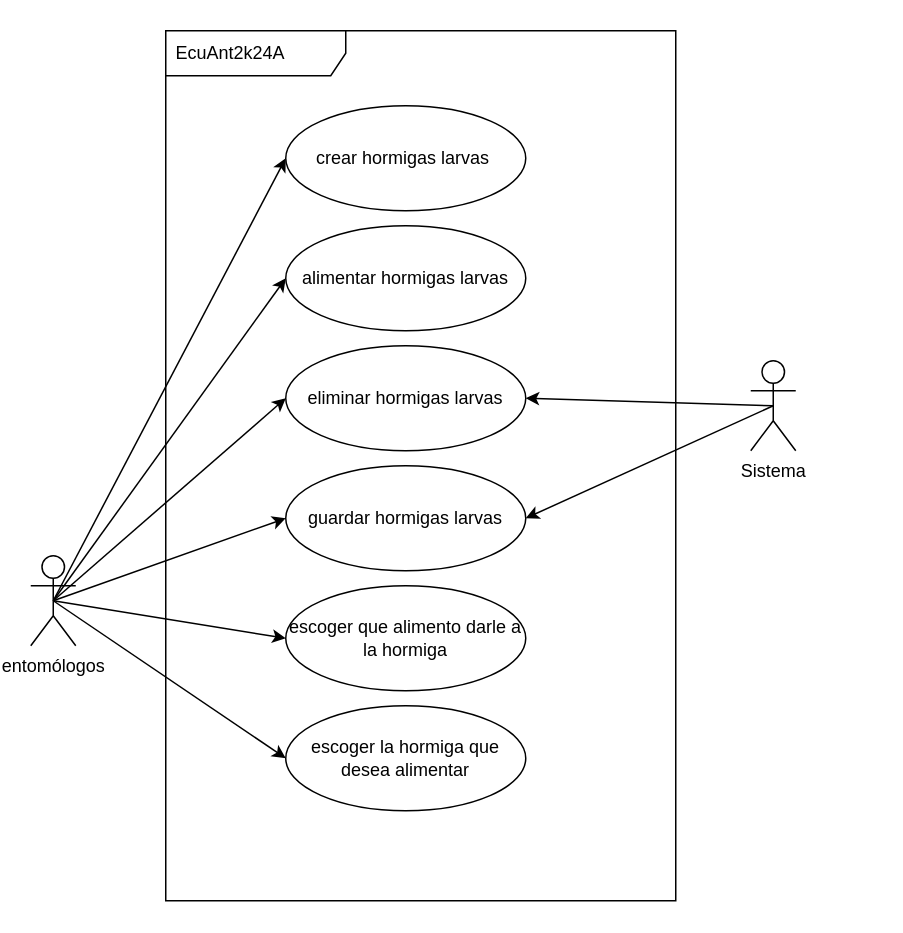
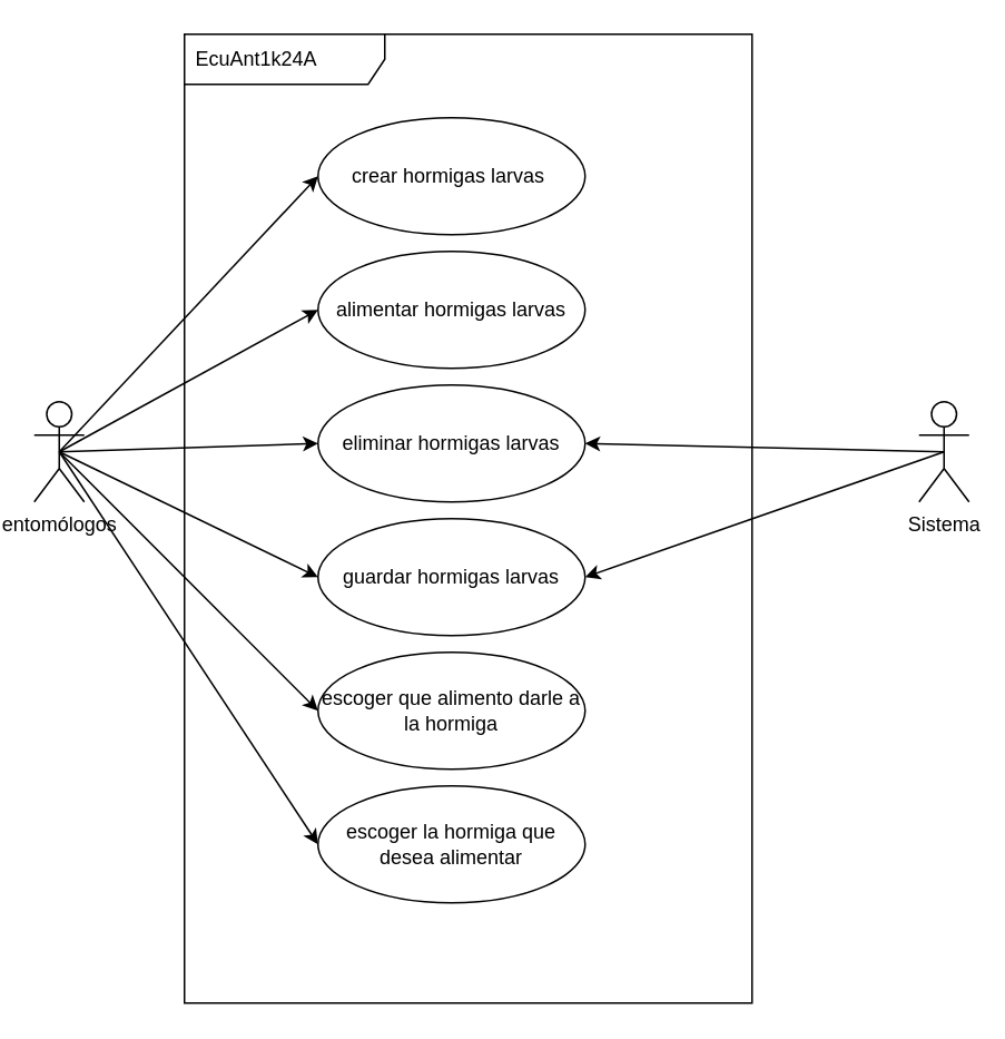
- <mxCell id="18" value="EcuAnt2k24A" style="shape=umlFrame;whiteSpace=wrap;html=1;width=120;height=30;boundedLbl=1;verticalAlign=middle;align=left;spacingLeft=5;" vertex="1" parent="1"><mxGeometry x="110" y="20" width="340" height="580" as="geometry" /></mxCell>
+ <mxCell id="18" value="EcuAnt1k24A" style="shape=umlFrame;whiteSpace=wrap;html=1;width=120;height=30;boundedLbl=1;verticalAlign=middle;align=left;spacingLeft=5;" vertex="1" parent="1"><mxGeometry x="110" y="20" width="340" height="580" as="geometry" /></mxCell>
- <mxCell id="17" value="Sistema" style="shape=umlActor;verticalLabelPosition=bottom;verticalAlign=top;html=1;outlineConnect=0;" vertex="1" parent="1"><mxGeometry x="500" y="240" width="30" height="60" as="geometry" /></mxCell>
+ <mxCell id="17" value="Sistema" style="shape=umlActor;verticalLabelPosition=bottom;verticalAlign=top;html=1;outlineConnect=0;" vertex="1" parent="1"><mxGeometry x="550" y="240" width="30" height="60" as="geometry" /></mxCell>
- <mxCell id="8" value="entomólogos" style="shape=umlActor;verticalLabelPosition=bottom;verticalAlign=top;html=1;outlineConnect=0;" vertex="1" parent="1"><mxGeometry x="20" y="370" width="30" height="60" as="geometry" /></mxCell>
+ <mxCell id="8" value="entomólogos" style="shape=umlActor;verticalLabelPosition=bottom;verticalAlign=top;html=1;outlineConnect=0;" vertex="1" parent="1"><mxGeometry x="20" y="240" width="30" height="60" as="geometry" /></mxCell>
